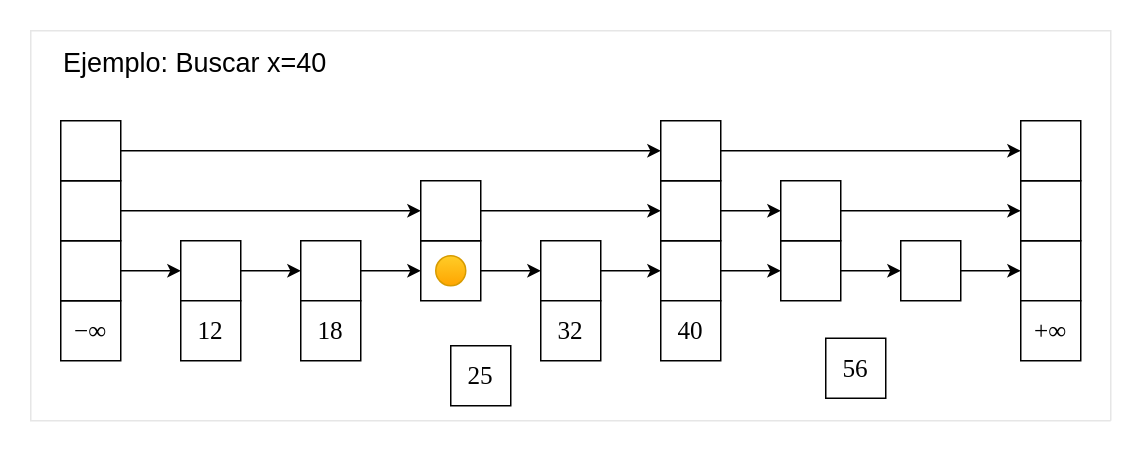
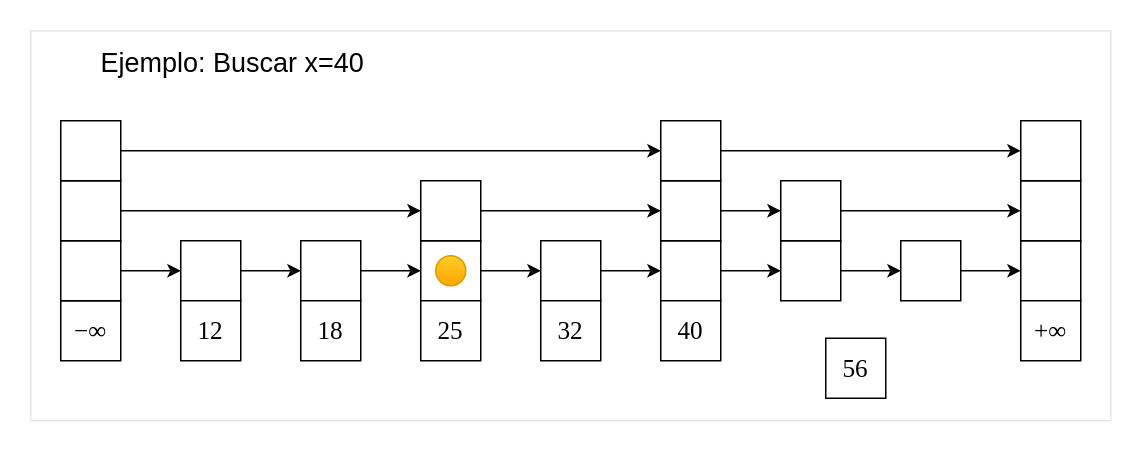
- <mxCell id="42" value="&lt;font style=&quot;font-size: 18px&quot;&gt;Ejemplo: Buscar x=40&lt;/font&gt;" style="text;html=1;resizable=0;points=[];autosize=1;align=left;verticalAlign=top;spacingTop=-4;" parent="1" vertex="1"><mxGeometry x="40" y="29" width="190" height="20" as="geometry" /></mxCell>
+ <mxCell id="42" value="&lt;font style=&quot;font-size: 18px&quot;&gt;Ejemplo: Buscar x=40&lt;/font&gt;" style="text;html=1;resizable=0;points=[];autosize=1;align=left;verticalAlign=top;spacingTop=-4;" parent="1" vertex="1"><mxGeometry x="65" y="29" width="190" height="20" as="geometry" /></mxCell>
- <mxCell id="12" value="&lt;div style=&quot;text-align: left&quot;&gt;&lt;font face=&quot;stixmathjax_main&quot;&gt;&lt;span style=&quot;font-size: 16.8px ; background-color: rgb(255 , 255 , 255)&quot;&gt;25&lt;/span&gt;&lt;/font&gt;&lt;/div&gt;" style="whiteSpace=wrap;html=1;aspect=fixed;fontSize=18;" parent="1" vertex="1"><mxGeometry x="300" y="230" width="40" height="40" as="geometry" /></mxCell>
+ <mxCell id="12" value="&lt;div style=&quot;text-align: left&quot;&gt;&lt;font face=&quot;stixmathjax_main&quot;&gt;&lt;span style=&quot;font-size: 16.8px ; background-color: rgb(255 , 255 , 255)&quot;&gt;25&lt;/span&gt;&lt;/font&gt;&lt;/div&gt;" style="whiteSpace=wrap;html=1;aspect=fixed;fontSize=18;" parent="1" vertex="1"><mxGeometry x="280" y="200" width="40" height="40" as="geometry" /></mxCell>
